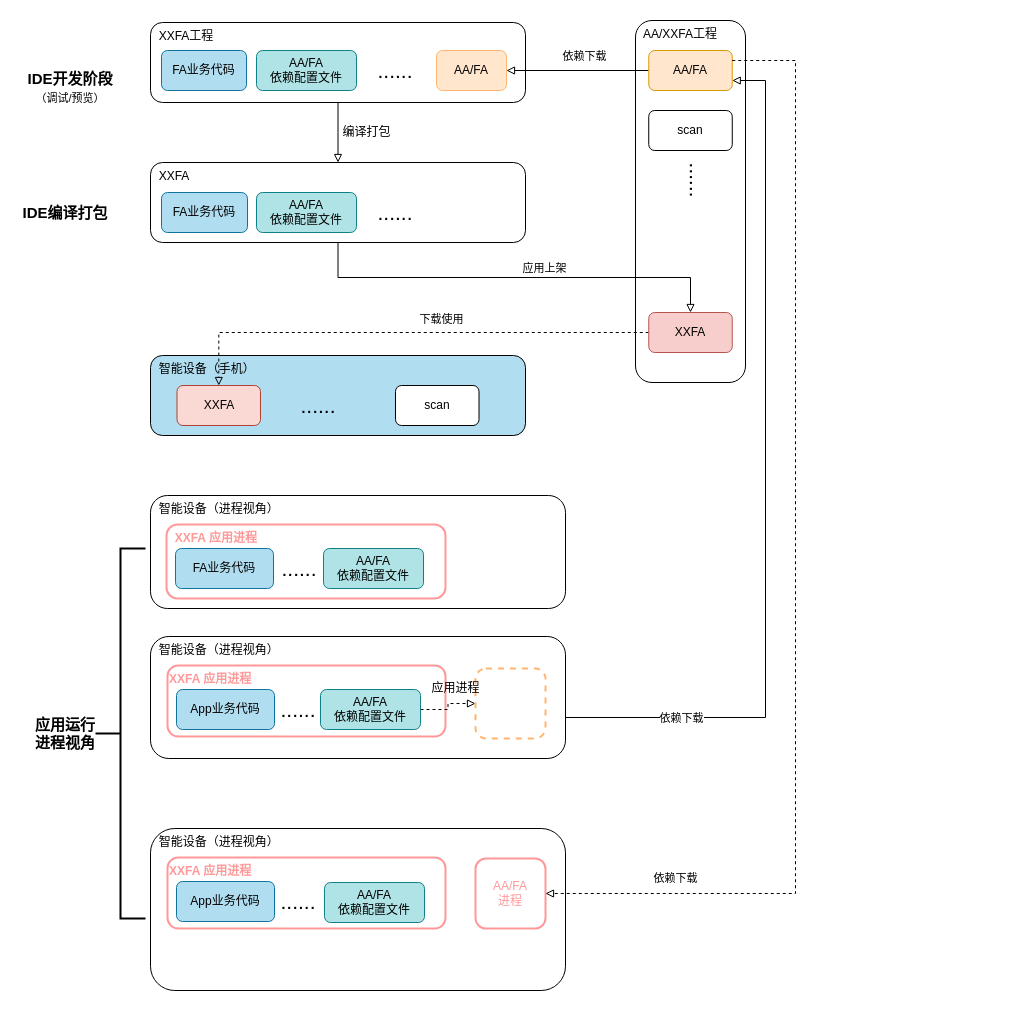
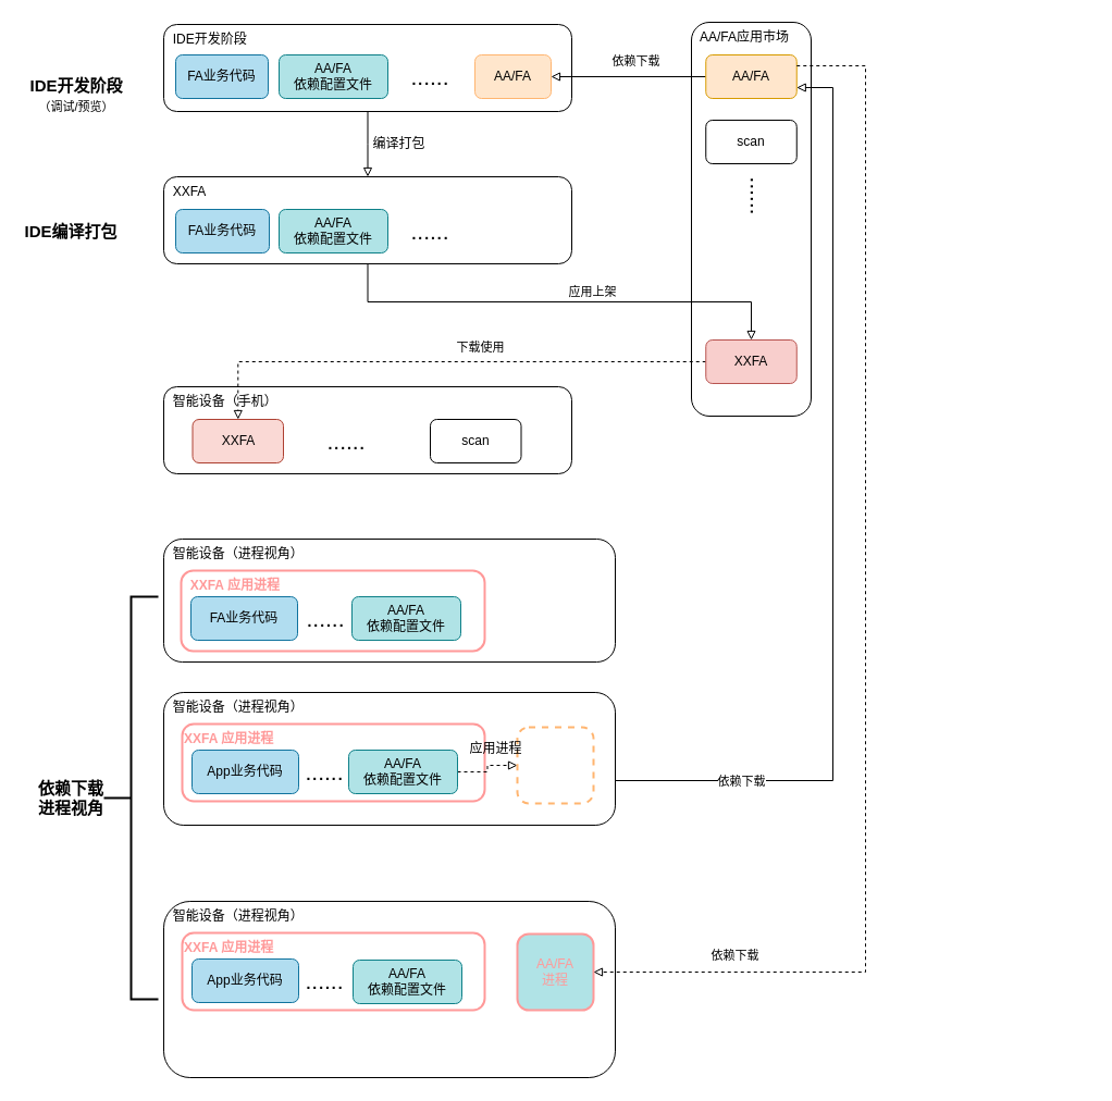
- <mxCell id="17" value="&amp;nbsp; AA/XXFA工程" style="rounded=1;whiteSpace=wrap;html=1;fontSize=12;glass=0;strokeWidth=1;shadow=0;align=left;verticalAlign=top;" vertex="1" parent="1"><mxGeometry x="635" y="20" width="110" height="362" as="geometry" /></mxCell>
+ <mxCell id="17" value="&amp;nbsp; AA/FA应用市场" style="rounded=1;whiteSpace=wrap;html=1;fontSize=12;glass=0;strokeWidth=1;shadow=0;align=left;verticalAlign=top;" vertex="1" parent="1"><mxGeometry x="635" y="20" width="110" height="362" as="geometry" /></mxCell>
- <mxCell id="7" value="&amp;nbsp; XXFA工程" style="rounded=1;whiteSpace=wrap;html=1;fontSize=12;glass=0;strokeWidth=1;shadow=0;align=left;verticalAlign=top;" vertex="1" parent="1"><mxGeometry x="150" y="22" width="375" height="80" as="geometry" /></mxCell>
+ <mxCell id="7" value="&amp;nbsp; IDE开发阶段" style="rounded=1;whiteSpace=wrap;html=1;fontSize=12;glass=0;strokeWidth=1;shadow=0;align=left;verticalAlign=top;" vertex="1" parent="1"><mxGeometry x="150" y="22" width="375" height="80" as="geometry" /></mxCell>
- <mxCell id="24" value="&amp;nbsp; 智能设备（手机）" style="rounded=1;whiteSpace=wrap;html=1;fontSize=12;glass=0;strokeWidth=1;shadow=0;align=left;verticalAlign=top;fillColor=#b1ddf0;" vertex="1" parent="1"><mxGeometry x="150" y="355" width="375" height="80" as="geometry" /></mxCell>
+ <mxCell id="24" value="&amp;nbsp; 智能设备（手机）" style="rounded=1;whiteSpace=wrap;html=1;fontSize=12;glass=0;strokeWidth=1;shadow=0;align=left;verticalAlign=top;" vertex="1" parent="1"><mxGeometry x="150" y="355" width="375" height="80" as="geometry" /></mxCell>
- <mxCell id="31" value="&lt;b&gt;应用运行&lt;br&gt;进程视角&lt;/b&gt;" style="text;html=1;strokeColor=none;fillColor=none;align=center;verticalAlign=middle;whiteSpace=wrap;rounded=0;fontSize=15;" vertex="1" parent="1"><mxGeometry x="20" y="713" width="90" height="40" as="geometry" /></mxCell>
+ <mxCell id="31" value="&lt;b&gt;依赖下载&lt;br&gt;进程视角&lt;/b&gt;" style="text;html=1;strokeColor=none;fillColor=none;align=center;verticalAlign=middle;whiteSpace=wrap;rounded=0;fontSize=15;" vertex="1" parent="1"><mxGeometry x="20" y="713" width="90" height="40" as="geometry" /></mxCell>
- <mxCell id="46" value="&lt;font color=&quot;#ff9999&quot;&gt;AA/FA&lt;br&gt;进程&lt;/font&gt;" style="rounded=1;whiteSpace=wrap;html=1;fillColor=#FFFFFF;fontSize=12;align=center;verticalAlign=middle;strokeColor=#FF9999;strokeWidth=2;" vertex="1" parent="1"><mxGeometry x="475" y="858" width="70" height="70" as="geometry" /></mxCell>
+ <mxCell id="46" value="&lt;font color=&quot;#ff9999&quot;&gt;AA/FA&lt;br&gt;进程&lt;/font&gt;" style="rounded=1;whiteSpace=wrap;html=1;fillColor=#b0e3e6;fontSize=12;align=center;verticalAlign=middle;strokeColor=#FF9999;strokeWidth=2;" vertex="1" parent="1"><mxGeometry x="475" y="858" width="70" height="70" as="geometry" /></mxCell>
